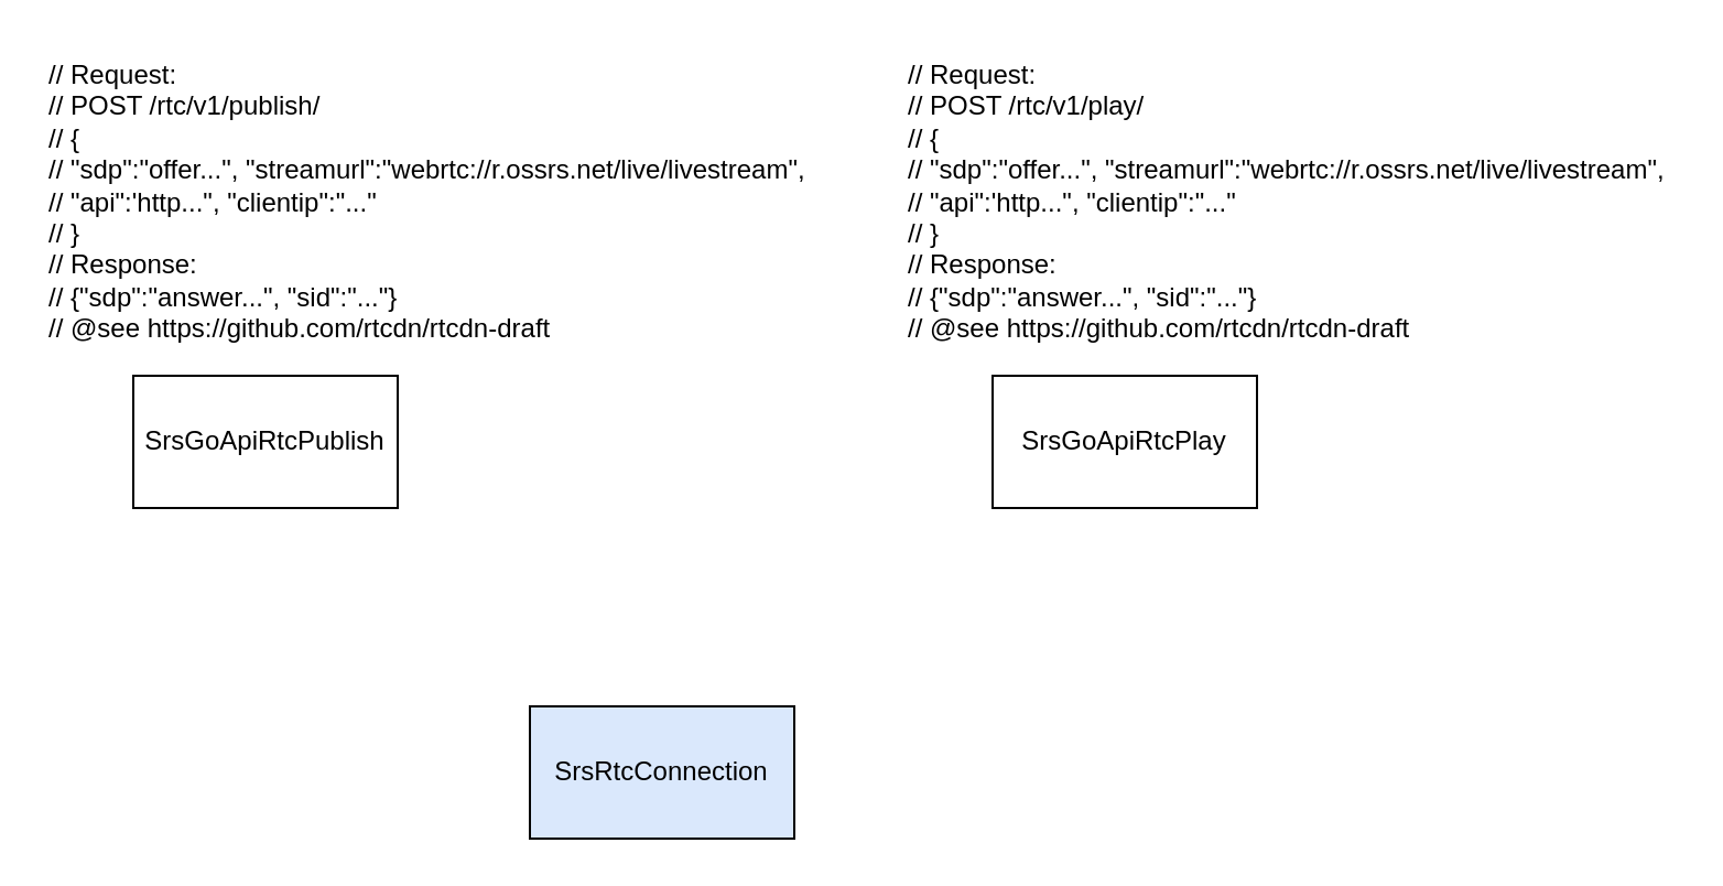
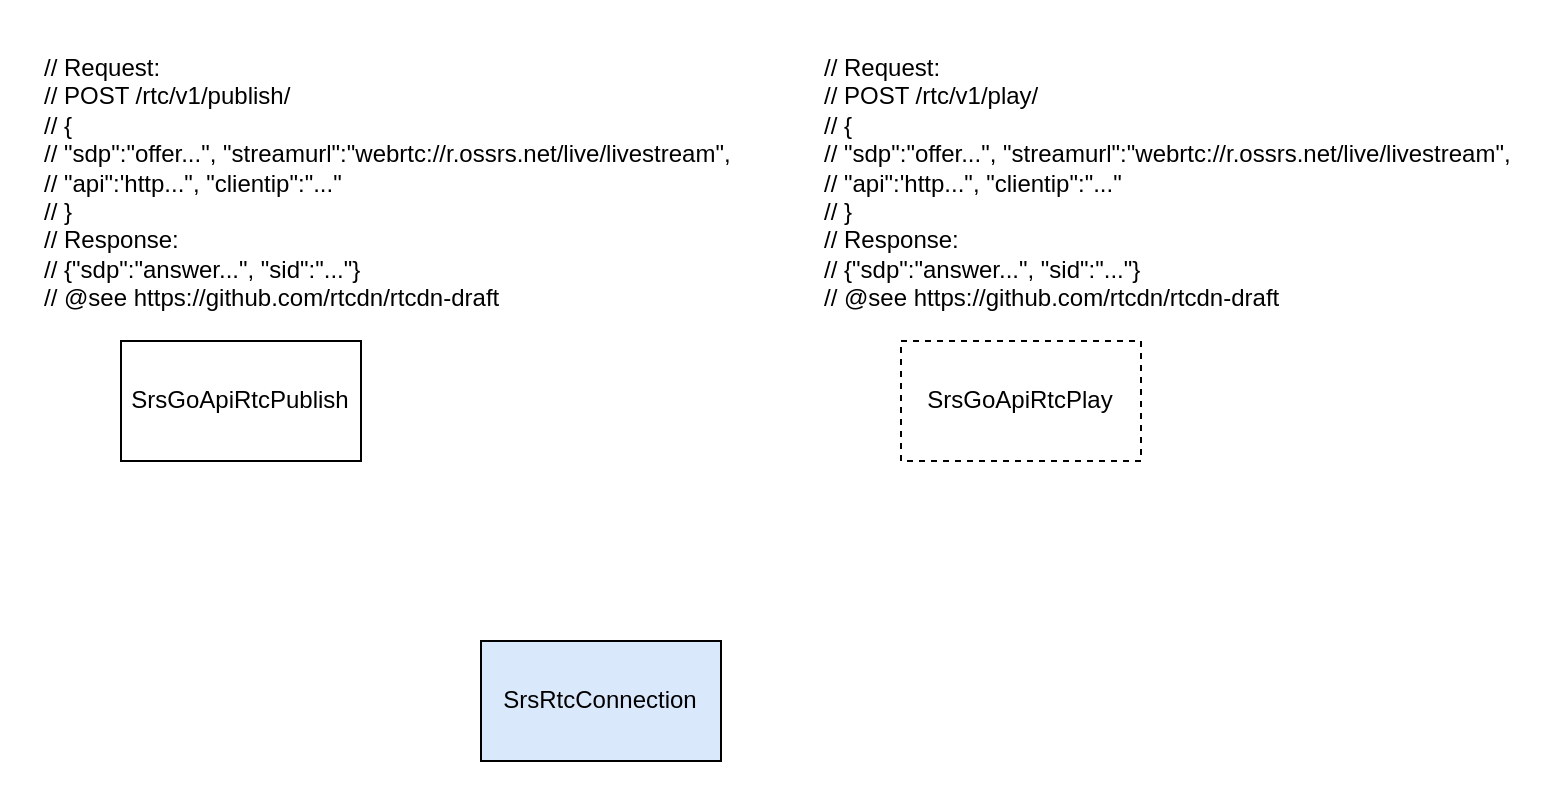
- <mxCell id="4" value="SrsGoApiRtcPlay" style="rounded=0;whiteSpace=wrap;html=1;" vertex="1" parent="1"><mxGeometry x="450" y="170" width="120" height="60" as="geometry" /></mxCell>
+ <mxCell id="4" value="SrsGoApiRtcPlay" style="rounded=0;whiteSpace=wrap;html=1;dashed=1;" vertex="1" parent="1"><mxGeometry x="450" y="170" width="120" height="60" as="geometry" /></mxCell>
